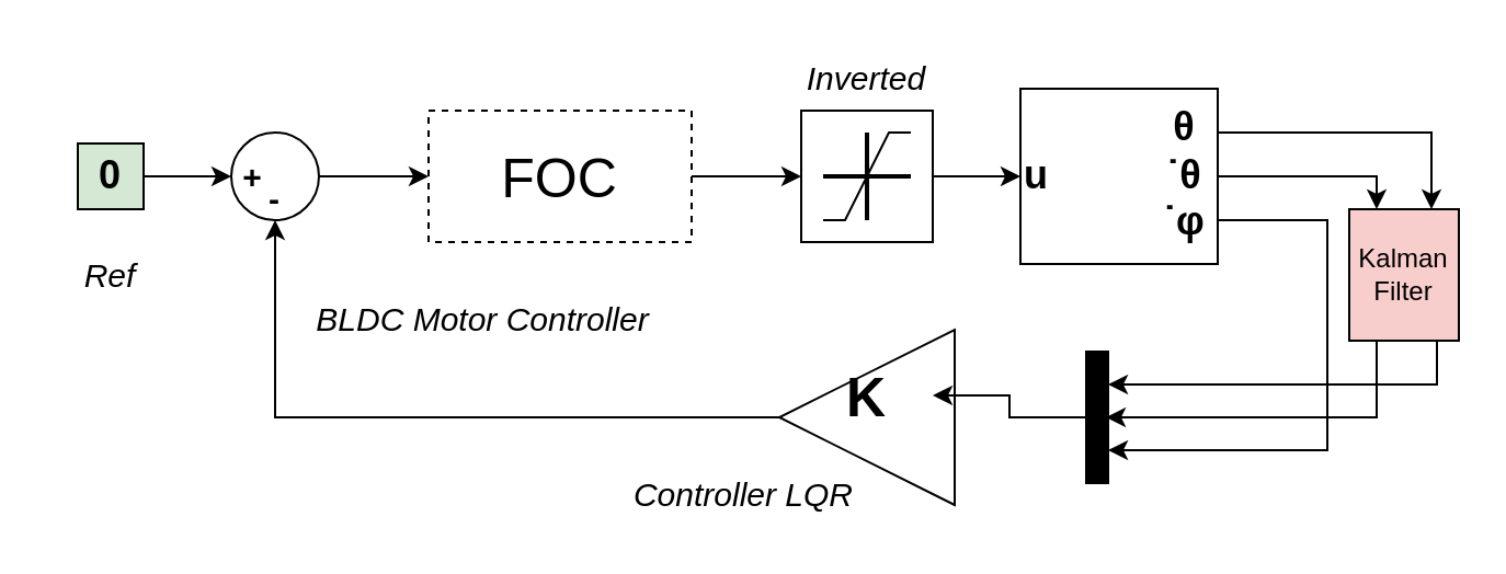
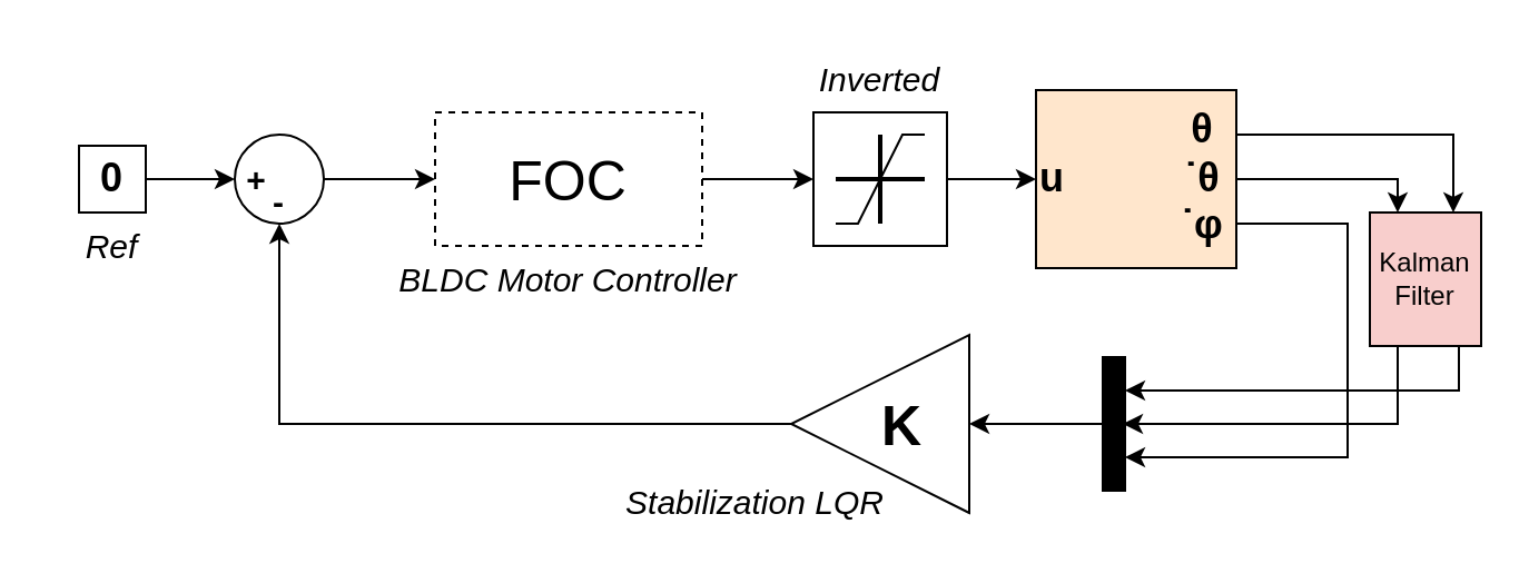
- <mxCell id="7" value="&lt;font style=&quot;font-size: 18px;&quot;&gt;&lt;b&gt;0&lt;/b&gt;&lt;/font&gt;" style="rounded=0;whiteSpace=wrap;html=1;fillColor=#d5e8d4;" vertex="1" parent="1"><mxGeometry x="35" y="65" width="30" height="30" as="geometry" /></mxCell>
+ <mxCell id="7" value="&lt;font style=&quot;font-size: 18px;&quot;&gt;&lt;b&gt;0&lt;/b&gt;&lt;/font&gt;" style="rounded=0;whiteSpace=wrap;html=1;" vertex="1" parent="1"><mxGeometry x="35" y="65" width="30" height="30" as="geometry" /></mxCell>
- <mxCell id="11" value="&lt;font style=&quot;font-size: 18px;&quot;&gt;&lt;b&gt;u&lt;/b&gt;&lt;/font&gt;" style="rounded=0;whiteSpace=wrap;html=1;align=left;" vertex="1" parent="10"><mxGeometry width="90" height="80" as="geometry" /></mxCell>
+ <mxCell id="11" value="&lt;font style=&quot;font-size: 18px;&quot;&gt;&lt;b&gt;u&lt;/b&gt;&lt;/font&gt;" style="rounded=0;whiteSpace=wrap;html=1;align=left;fillColor=#ffe6cc;" vertex="1" parent="10"><mxGeometry width="90" height="80" as="geometry" /></mxCell>
- <mxCell id="23" value="&lt;font style=&quot;font-size: 15px;&quot;&gt;&lt;i&gt;Ref&lt;/i&gt;&lt;/font&gt;" style="text;html=1;strokeColor=none;fillColor=none;align=center;verticalAlign=middle;whiteSpace=wrap;rounded=0;" vertex="1" parent="1"><mxGeometry x="20" y="110" width="60" height="30" as="geometry" /></mxCell>
+ <mxCell id="23" value="&lt;font style=&quot;font-size: 15px;&quot;&gt;&lt;i&gt;Ref&lt;/i&gt;&lt;/font&gt;" style="text;html=1;strokeColor=none;fillColor=none;align=center;verticalAlign=middle;whiteSpace=wrap;rounded=0;" vertex="1" parent="1"><mxGeometry x="20" y="95" width="60" height="30" as="geometry" /></mxCell>
- <mxCell id="25" value="&lt;font style=&quot;font-size: 15px;&quot;&gt;&lt;i&gt;BLDC Motor Controller&lt;/i&gt;&lt;/font&gt;" style="text;html=1;strokeColor=none;fillColor=none;align=center;verticalAlign=middle;whiteSpace=wrap;rounded=0;" vertex="1" parent="1"><mxGeometry x="140" y="130" width="160" height="30" as="geometry" /></mxCell>
+ <mxCell id="25" value="&lt;font style=&quot;font-size: 15px;&quot;&gt;&lt;i&gt;BLDC Motor Controller&lt;/i&gt;&lt;/font&gt;" style="text;html=1;strokeColor=none;fillColor=none;align=center;verticalAlign=middle;whiteSpace=wrap;rounded=0;" vertex="1" parent="1"><mxGeometry x="175" y="110" width="160" height="30" as="geometry" /></mxCell>
- <mxCell id="15" value="&lt;font style=&quot;font-size: 25px;&quot;&gt;&lt;b&gt;K&lt;/b&gt;&lt;/font&gt;" style="text;html=1;strokeColor=none;fillColor=none;align=center;verticalAlign=middle;whiteSpace=wrap;rounded=0;" vertex="1" parent="1"><mxGeometry x="365" y="165" width="60" height="30" as="geometry" /></mxCell>
+ <mxCell id="15" value="&lt;font style=&quot;font-size: 25px;&quot;&gt;&lt;b&gt;K&lt;/b&gt;&lt;/font&gt;" style="text;html=1;strokeColor=none;fillColor=none;align=center;verticalAlign=middle;whiteSpace=wrap;rounded=0;" vertex="1" parent="1"><mxGeometry x="375" y="175" width="60" height="30" as="geometry" /></mxCell>
- <mxCell id="24" value="&lt;font style=&quot;font-size: 15px;&quot;&gt;&lt;i&gt;Controller LQR&lt;/i&gt;&lt;/font&gt;" style="text;html=1;strokeColor=none;fillColor=none;align=center;verticalAlign=middle;whiteSpace=wrap;rounded=0;" vertex="1" parent="1"><mxGeometry x="269" y="210" width="140" height="30" as="geometry" /></mxCell>
+ <mxCell id="24" value="&lt;font style=&quot;font-size: 15px;&quot;&gt;&lt;i&gt;Stabilization LQR&lt;/i&gt;&lt;/font&gt;" style="text;html=1;strokeColor=none;fillColor=none;align=center;verticalAlign=middle;whiteSpace=wrap;rounded=0;" vertex="1" parent="1"><mxGeometry x="269" y="210" width="140" height="30" as="geometry" /></mxCell>
